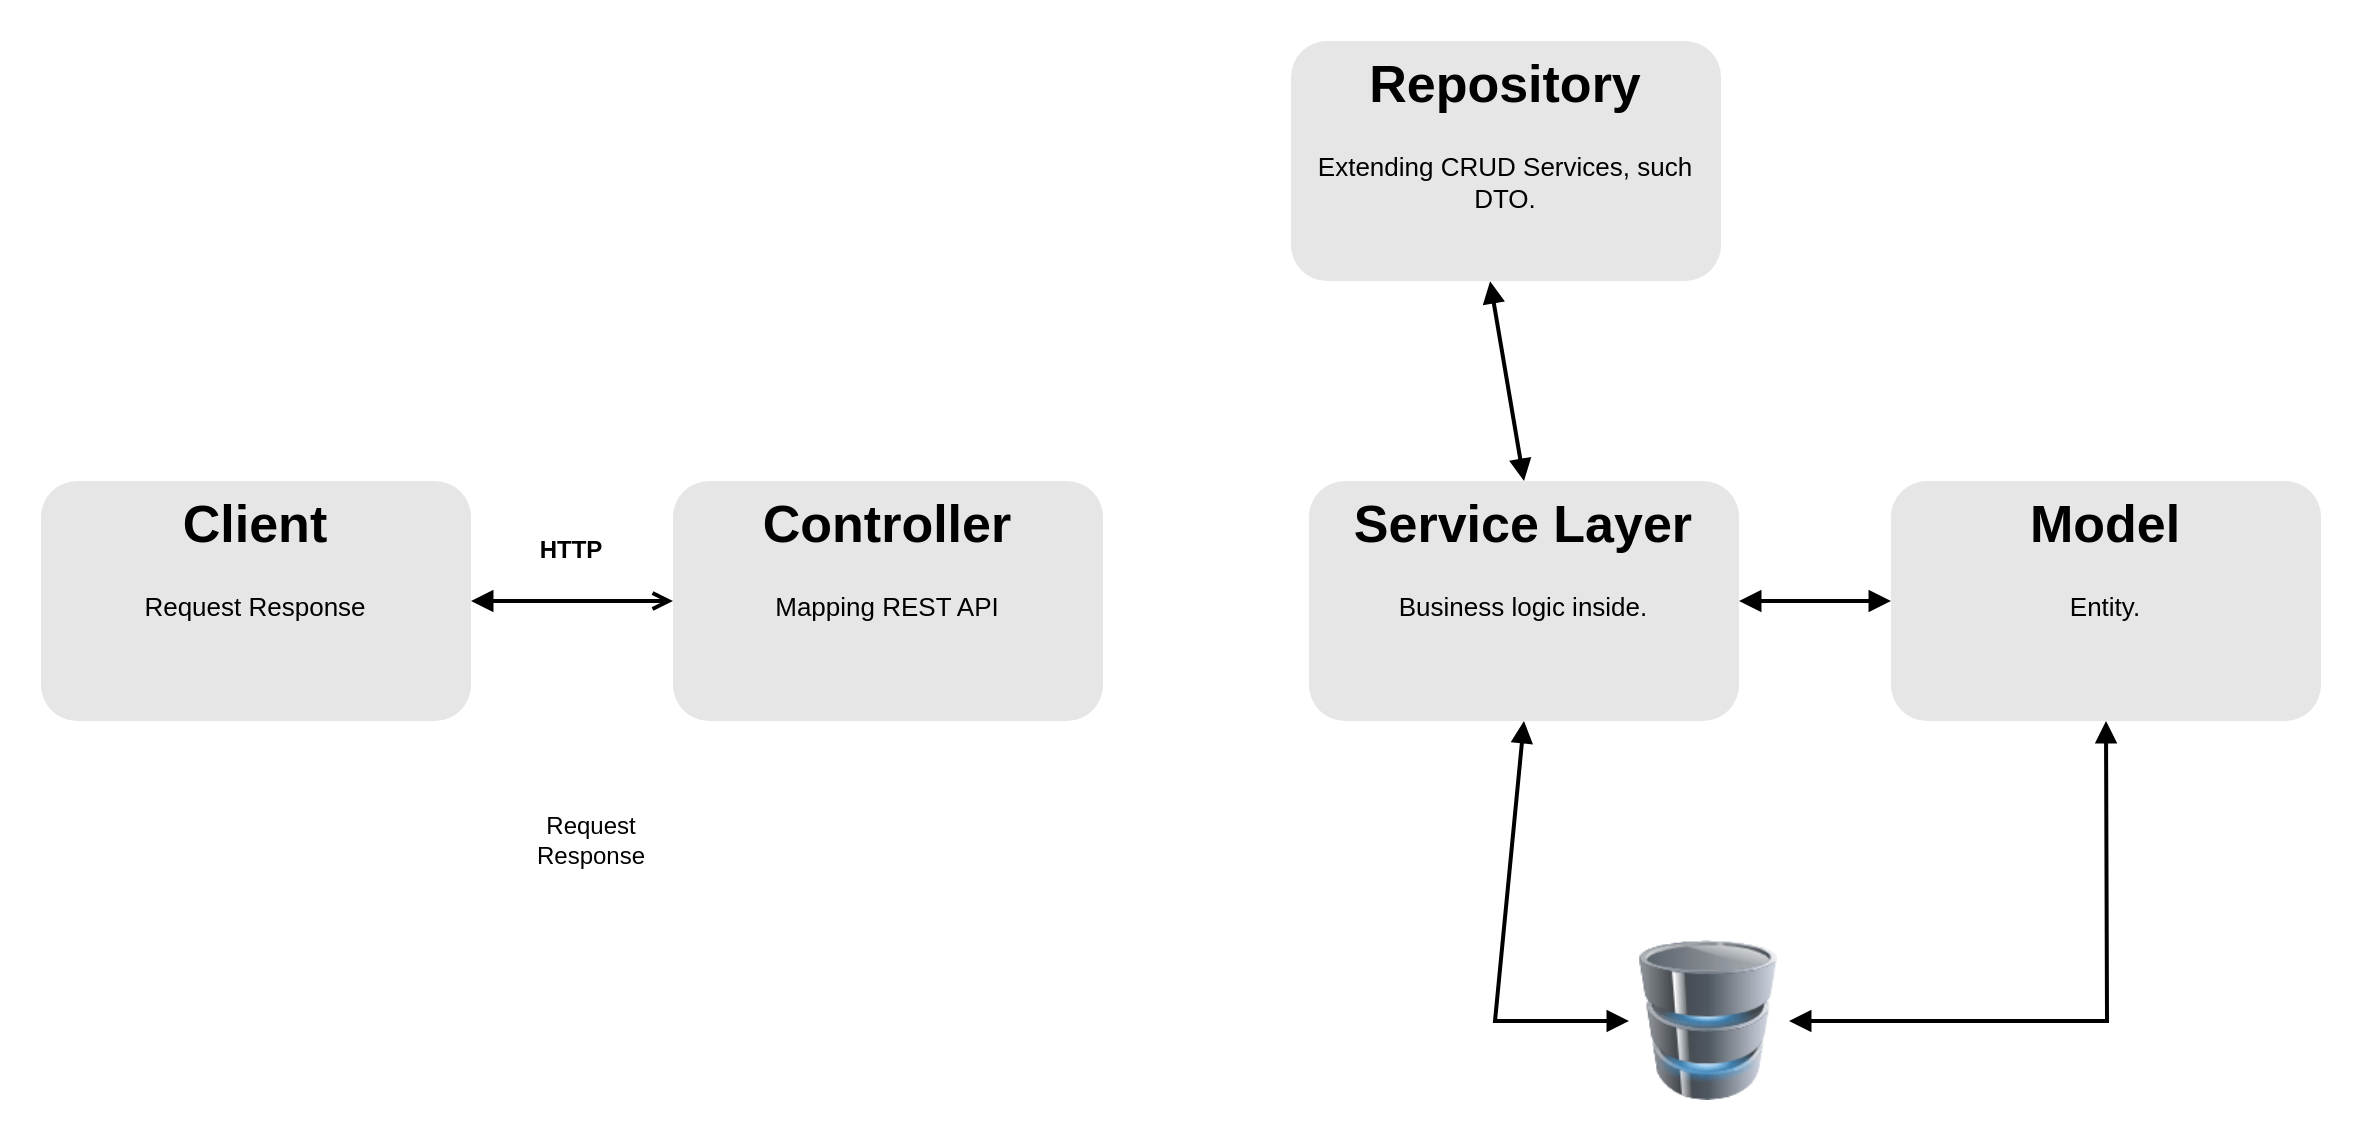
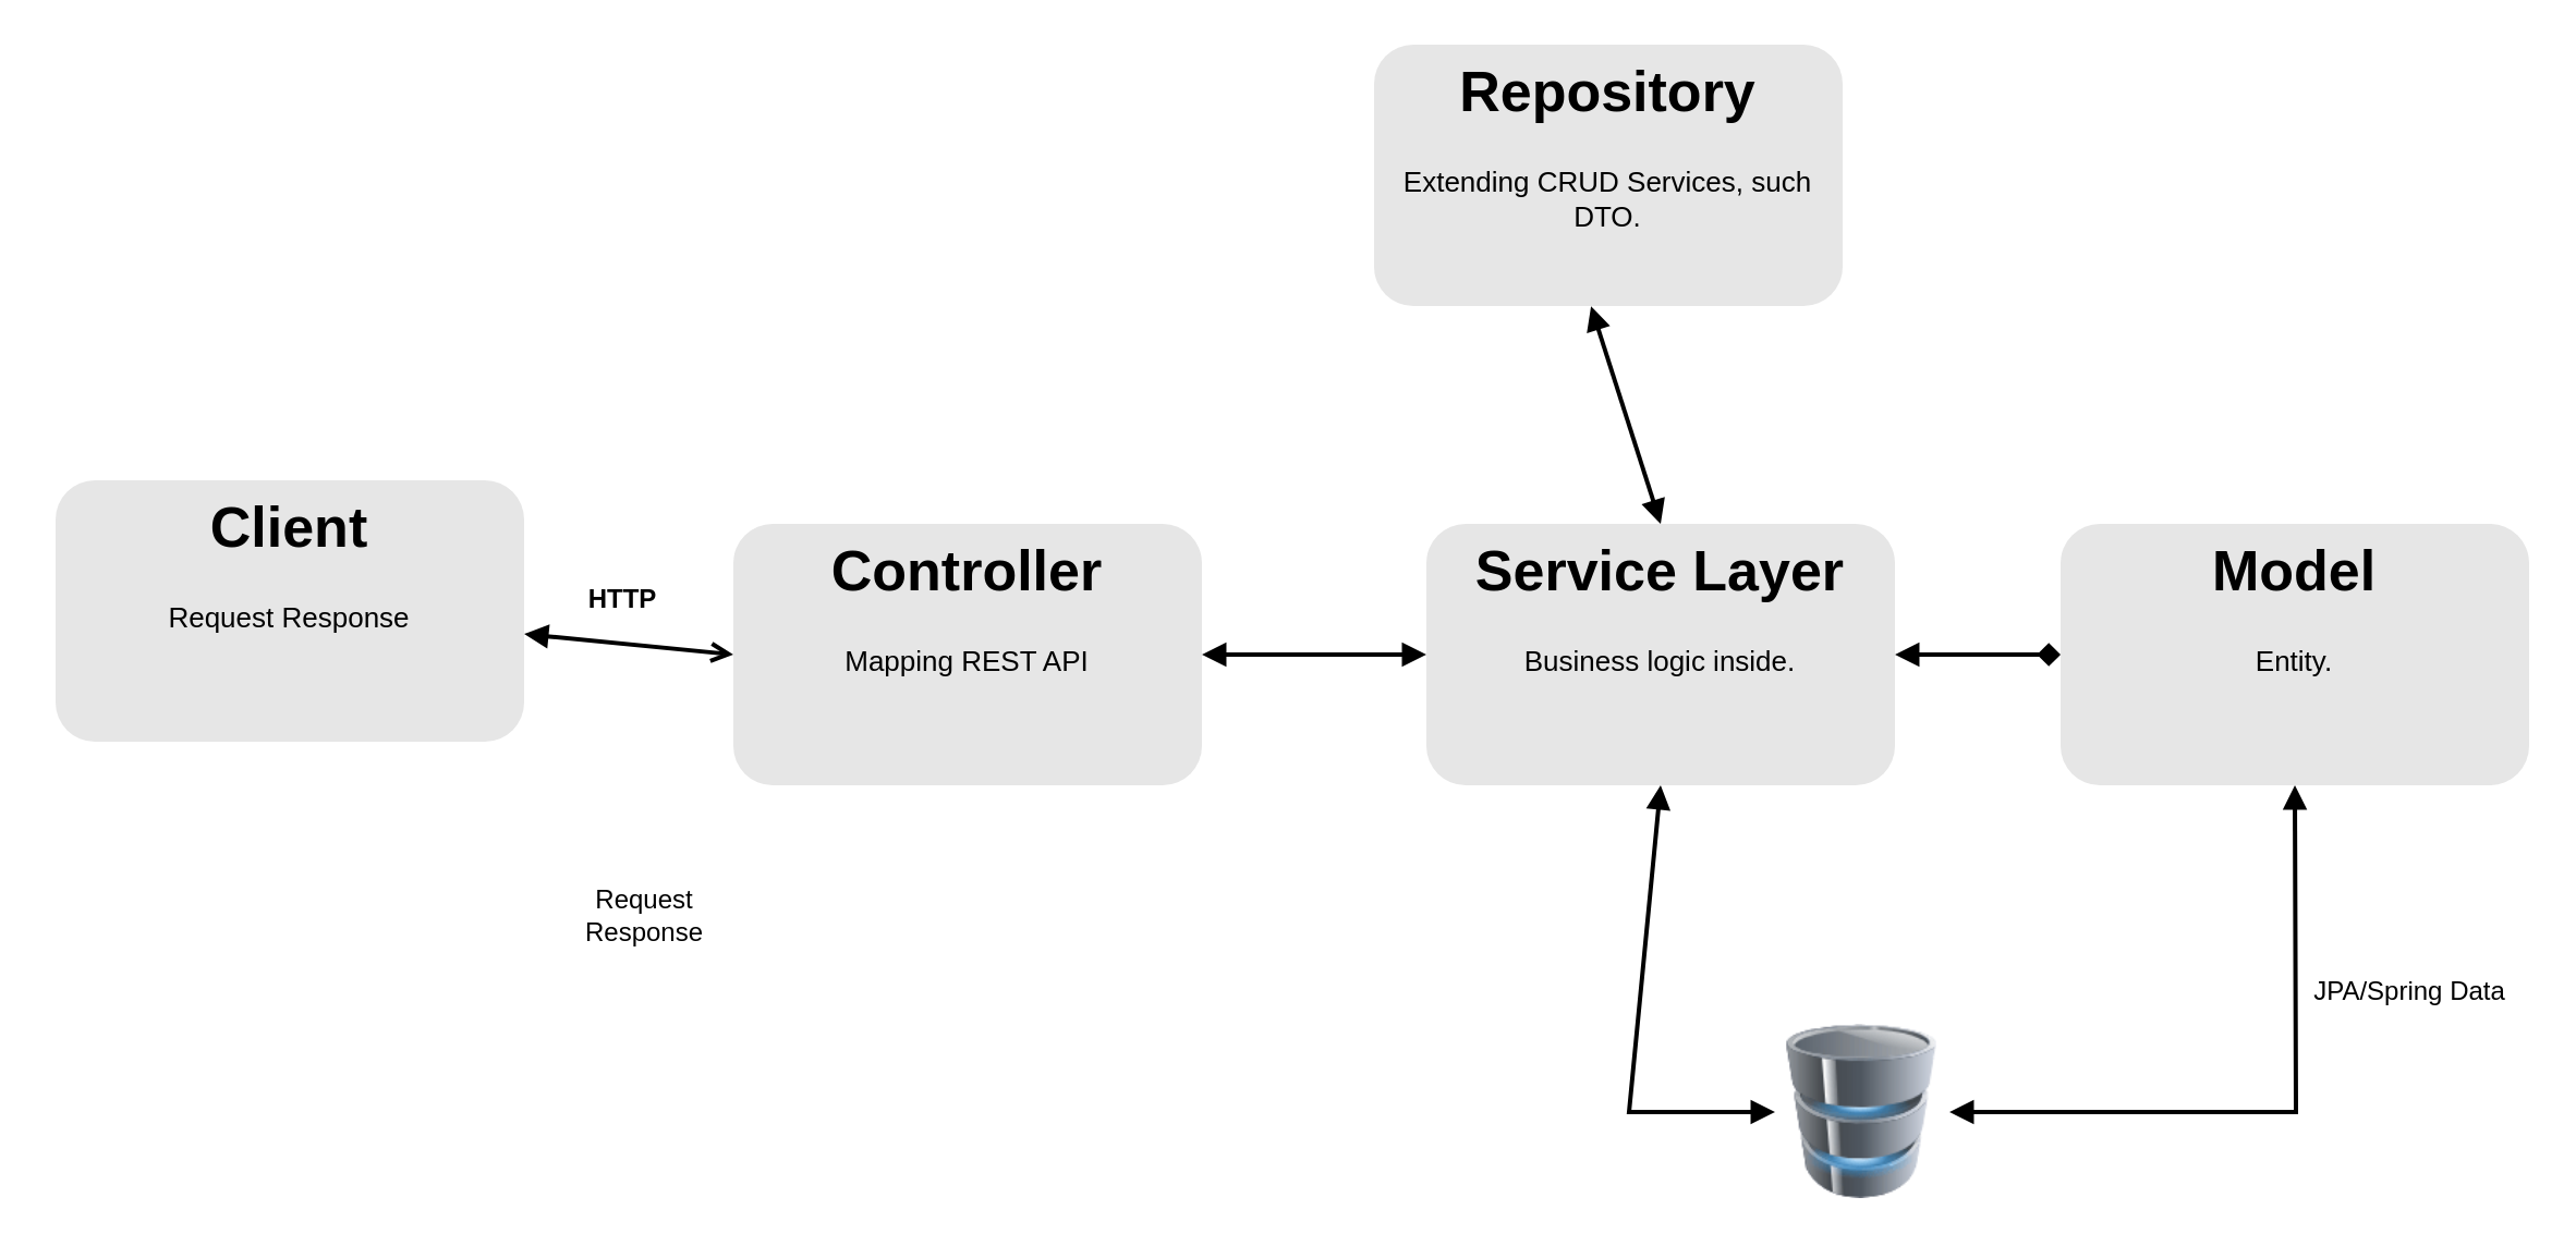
- <mxCell id="10" value="&lt;h1&gt;Repository&lt;/h1&gt;&lt;p&gt;Extending CRUD Services, such DTO.&lt;/p&gt;" style="text;html=1;spacing=5;spacingTop=-20;whiteSpace=wrap;overflow=hidden;strokeColor=none;strokeWidth=3;fillColor=#E6E6E6;fontSize=13;fontColor=#000000;align=center;rounded=1;" vertex="1" parent="1"><mxGeometry x="645" y="20" width="215" height="120" as="geometry" /></mxCell>
+ <mxCell id="10" value="&lt;h1&gt;Repository&lt;/h1&gt;&lt;p&gt;Extending CRUD Services, such DTO.&lt;/p&gt;" style="text;html=1;spacing=5;spacingTop=-20;whiteSpace=wrap;overflow=hidden;strokeColor=none;strokeWidth=3;fillColor=#E6E6E6;fontSize=13;fontColor=#000000;align=center;rounded=1;" vertex="1" parent="1"><mxGeometry x="630" y="20" width="215" height="120" as="geometry" /></mxCell>
- <mxCell id="2" value="&lt;h1&gt;Client&lt;/h1&gt;&lt;p&gt;Request Response&lt;/p&gt;" style="text;html=1;spacing=5;spacingTop=-20;whiteSpace=wrap;overflow=hidden;strokeColor=none;strokeWidth=3;fillColor=#E6E6E6;fontSize=13;fontColor=#000000;align=center;rounded=1;" parent="1" vertex="1"><mxGeometry x="20" y="240" width="215" height="120" as="geometry" /></mxCell>
+ <mxCell id="2" value="&lt;h1&gt;Client&lt;/h1&gt;&lt;p&gt;Request Response&lt;/p&gt;" style="text;html=1;spacing=5;spacingTop=-20;whiteSpace=wrap;overflow=hidden;strokeColor=none;strokeWidth=3;fillColor=#E6E6E6;fontSize=13;fontColor=#000000;align=center;rounded=1;" parent="1" vertex="1"><mxGeometry x="25" y="220" width="215" height="120" as="geometry" /></mxCell>
+ <mxCell id="11" value="" style="endArrow=block;startArrow=block;endFill=1;startFill=1;html=1;rounded=0;strokeWidth=2;exitX=1;exitY=0.5;exitDx=0;exitDy=0;entryX=0;entryY=0.5;entryDx=0;entryDy=0;" edge="1" parent="1" source="3" target="4"><mxGeometry width="160" relative="1" as="geometry"><mxPoint x="560" y="304" as="sourcePoint" /><mxPoint x="630" y="304" as="targetPoint" /></mxGeometry></mxCell>
- <mxCell id="12" value="" style="endArrow=block;startArrow=block;endFill=1;startFill=1;html=1;rounded=0;strokeWidth=2;exitX=1;exitY=0.5;exitDx=0;exitDy=0;entryX=0;entryY=0.5;entryDx=0;entryDy=0;" edge="1" parent="1" source="4" target="7"><mxGeometry width="160" relative="1" as="geometry"><mxPoint x="862" y="303" as="sourcePoint" /><mxPoint x="932" y="303" as="targetPoint" /></mxGeometry></mxCell>
+ <mxCell id="12" value="" style="endArrow=diamond;startArrow=block;endFill=1;startFill=1;html=1;rounded=0;strokeWidth=2;exitX=1;exitY=0.5;exitDx=0;exitDy=0;entryX=0;entryY=0.5;entryDx=0;entryDy=0;" edge="1" parent="1" source="4" target="7"><mxGeometry width="160" relative="1" as="geometry"><mxPoint x="862" y="303" as="sourcePoint" /><mxPoint x="932" y="303" as="targetPoint" /></mxGeometry></mxCell>
+ <mxCell id="15" value="JPA/Spring Data" style="text;html=1;align=center;verticalAlign=middle;resizable=0;points=[];autosize=1;strokeColor=none;fillColor=none;" vertex="1" parent="1"><mxGeometry x="1050" y="440" width="110" height="30" as="geometry" /></mxCell>
